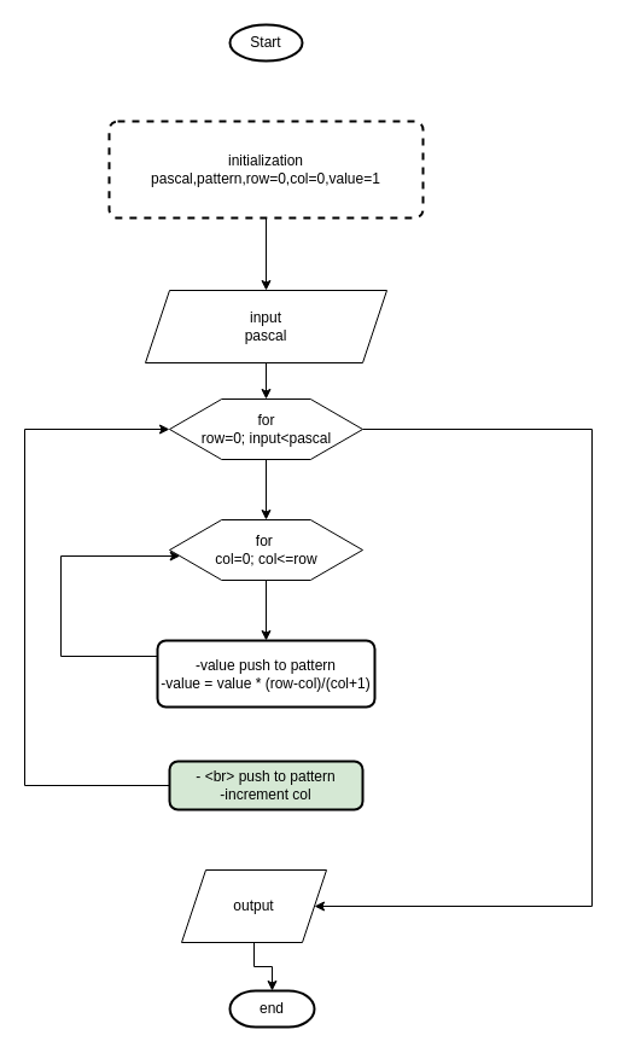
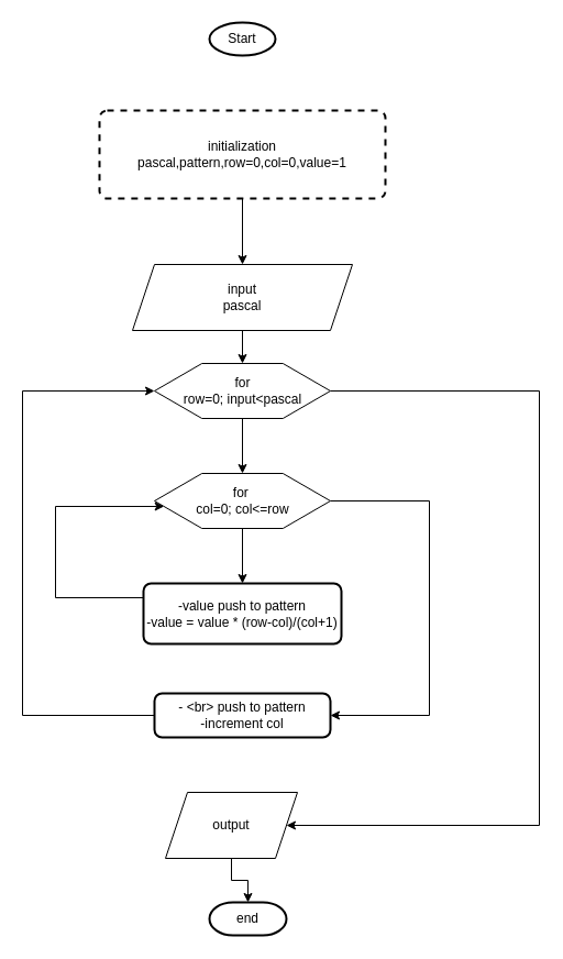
+ <mxCell id="10" value="" style="edgeStyle=orthogonalEdgeStyle;rounded=0;orthogonalLoop=1;jettySize=auto;html=1;entryX=1;entryY=0.5;entryDx=0;entryDy=0;" edge="1" parent="1" source="11" target="19"><mxGeometry relative="1" as="geometry"><mxPoint x="400" y="670" as="targetPoint" /><Array as="points"><mxPoint x="390" y="455" /><mxPoint x="390" y="650" /></Array></mxGeometry></mxCell>
- <mxCell id="19" value="- &amp;lt;br&amp;gt; push to pattern&lt;br&gt;-increment col" style="rounded=1;whiteSpace=wrap;html=1;absoluteArcSize=1;arcSize=14;strokeWidth=2;fillColor=#d5e8d4;" vertex="1" parent="1"><mxGeometry x="140" y="630" width="160" height="40" as="geometry" /></mxCell>
+ <mxCell id="19" value="- &amp;lt;br&amp;gt; push to pattern&lt;br&gt;-increment col" style="rounded=1;whiteSpace=wrap;html=1;absoluteArcSize=1;arcSize=14;strokeWidth=2;" vertex="1" parent="1"><mxGeometry x="140" y="630" width="160" height="40" as="geometry" /></mxCell>
